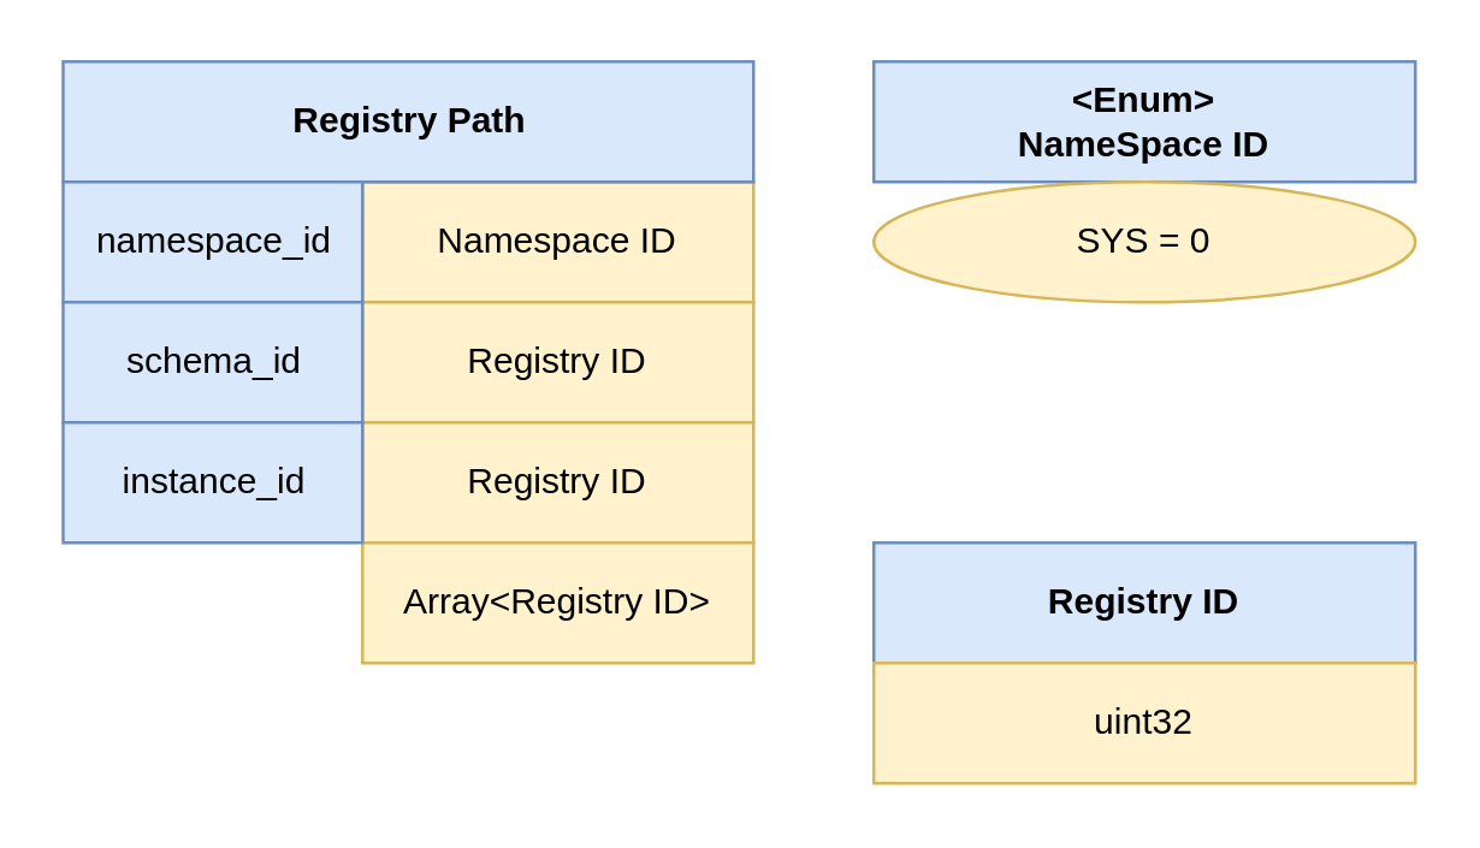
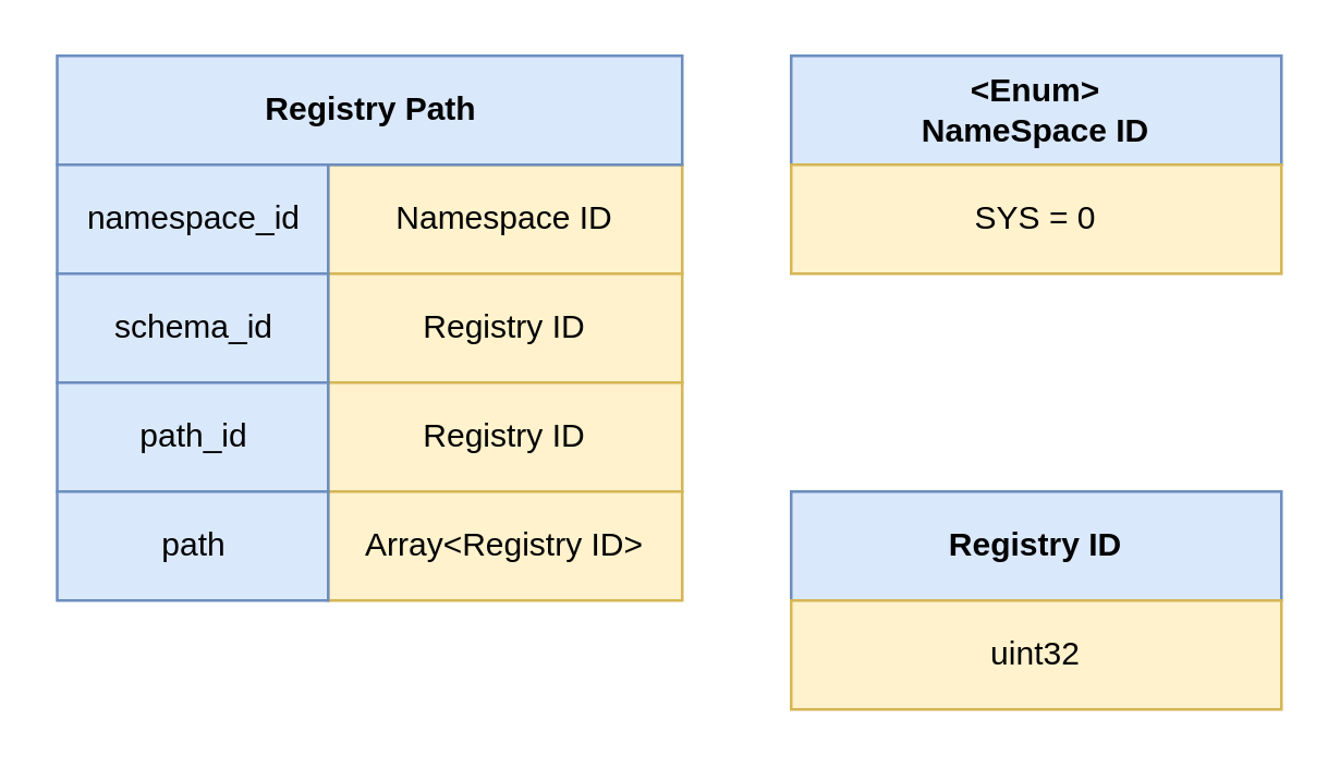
- <mxCell id="12" value="SYS = 0" style="ellipse;whiteSpace=wrap;html=1;fillColor=#fff2cc;strokeColor=#d6b656;" parent="1" vertex="1"><mxGeometry x="290" y="60" width="180" height="40" as="geometry" /></mxCell>
+ <mxCell id="12" value="SYS = 0" style="rounded=0;whiteSpace=wrap;html=1;fillColor=#fff2cc;strokeColor=#d6b656;" parent="1" vertex="1"><mxGeometry x="290" y="60" width="180" height="40" as="geometry" /></mxCell>
- <mxCell id="9" value="instance_id" style="rounded=0;whiteSpace=wrap;html=1;fillColor=#dae8fc;strokeColor=#6c8ebf;" parent="1" vertex="1"><mxGeometry x="20.5" y="140" width="99.5" height="40" as="geometry" /></mxCell>
+ <mxCell id="9" value="path_id" style="rounded=0;whiteSpace=wrap;html=1;fillColor=#dae8fc;strokeColor=#6c8ebf;" parent="1" vertex="1"><mxGeometry x="20.5" y="140" width="99.5" height="40" as="geometry" /></mxCell>
+ <mxCell id="10" value="path" style="rounded=0;whiteSpace=wrap;html=1;fillColor=#dae8fc;strokeColor=#6c8ebf;" parent="1" vertex="1"><mxGeometry x="20.5" y="180" width="99.5" height="40" as="geometry" /></mxCell>
